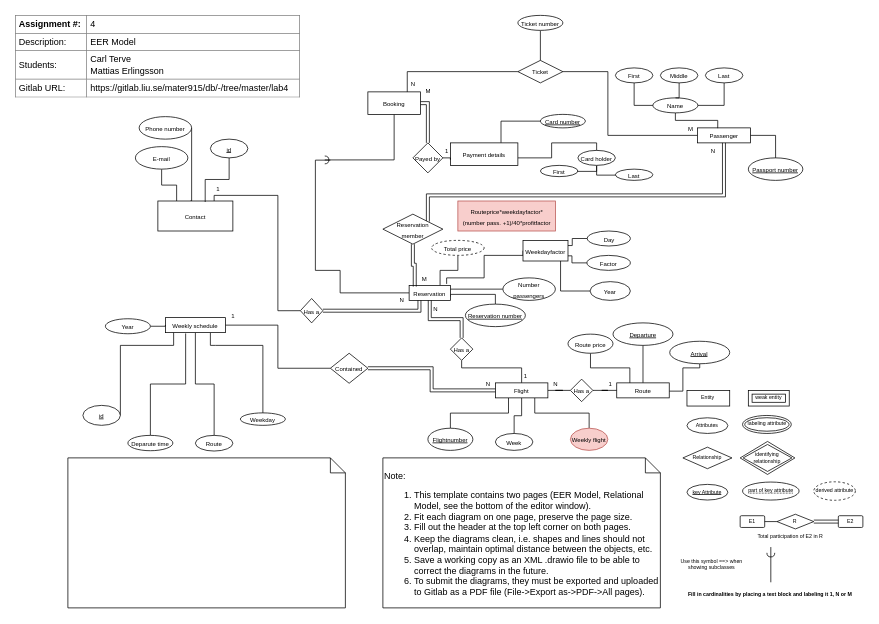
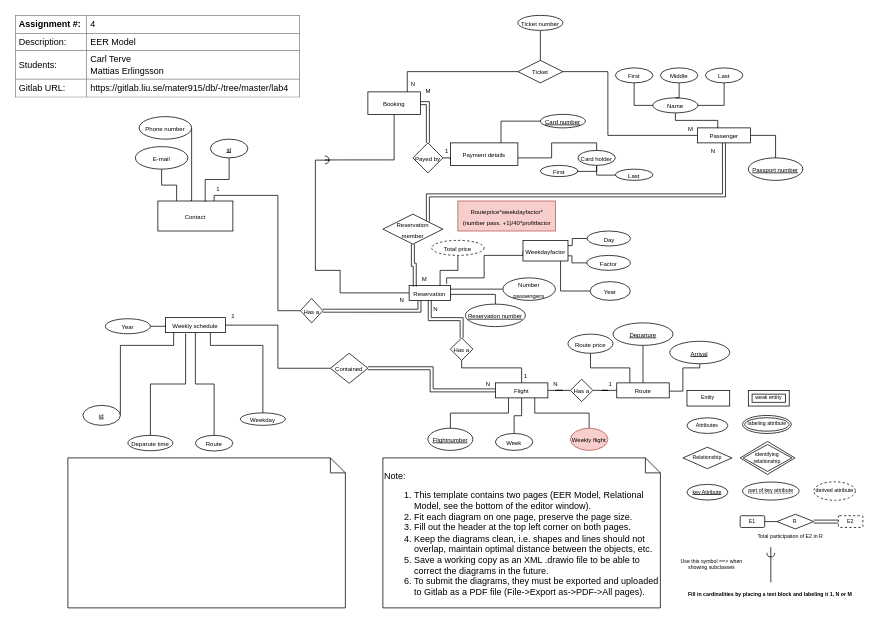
- <mxCell id="14" value="E2" style="rounded=1;arcSize=10;whiteSpace=wrap;html=1;align=center;shadow=0;gradientColor=none;fontSize=7;" parent="1" vertex="1"><mxGeometry x="1117.273" y="687.117" width="32.727" height="15.667" as="geometry" /></mxCell>
+ <mxCell id="14" value="E2" style="rounded=1;arcSize=10;whiteSpace=wrap;html=1;align=center;shadow=0;gradientColor=none;fontSize=7;dashed=1;" parent="1" vertex="1"><mxGeometry x="1117.273" y="687.117" width="32.727" height="15.667" as="geometry" /></mxCell>
